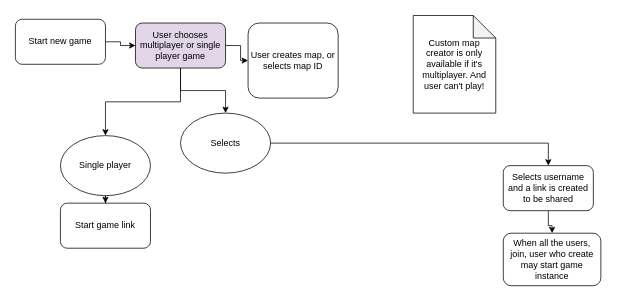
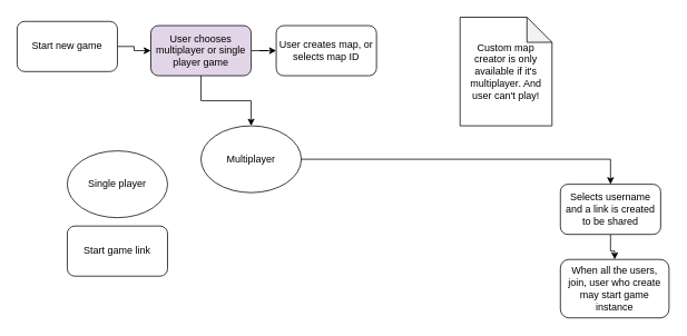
- <mxCell id="10" value="&lt;div&gt;User creates map, or selects map ID&lt;/div&gt;" style="rounded=1;whiteSpace=wrap;html=1;" vertex="1" parent="1"><mxGeometry x="330" y="30" width="120" height="100" as="geometry" /></mxCell>
+ <mxCell id="10" value="&lt;div&gt;User creates map, or selects map ID&lt;/div&gt;" style="rounded=1;whiteSpace=wrap;html=1;" vertex="1" parent="1"><mxGeometry x="330" y="30" width="120" height="60" as="geometry" /></mxCell>
- <mxCell id="7" style="edgeStyle=orthogonalEdgeStyle;rounded=0;orthogonalLoop=1;jettySize=auto;html=1;entryX=0.5;entryY=0;entryDx=0;entryDy=0;" edge="1" parent="1" source="9" target="14"><mxGeometry relative="1" as="geometry"><mxPoint x="240" y="210" as="targetPoint" /></mxGeometry></mxCell>
- <mxCell id="12" value="&lt;div&gt;Selects&lt;/div&gt;" style="ellipse;whiteSpace=wrap;html=1;" vertex="1" parent="1"><mxGeometry x="240" y="150" width="120" height="80" as="geometry" /></mxCell>
+ <mxCell id="12" value="&lt;div&gt;Multiplayer&lt;/div&gt;" style="ellipse;whiteSpace=wrap;html=1;" vertex="1" parent="1"><mxGeometry x="240" y="150" width="120" height="80" as="geometry" /></mxCell>
- <mxCell id="13" style="edgeStyle=orthogonalEdgeStyle;rounded=0;orthogonalLoop=1;jettySize=auto;html=1;entryX=0.5;entryY=0;entryDx=0;entryDy=0;" edge="1" parent="1" source="14" target="17"><mxGeometry relative="1" as="geometry"><mxPoint x="140" y="280" as="targetPoint" /></mxGeometry></mxCell>
